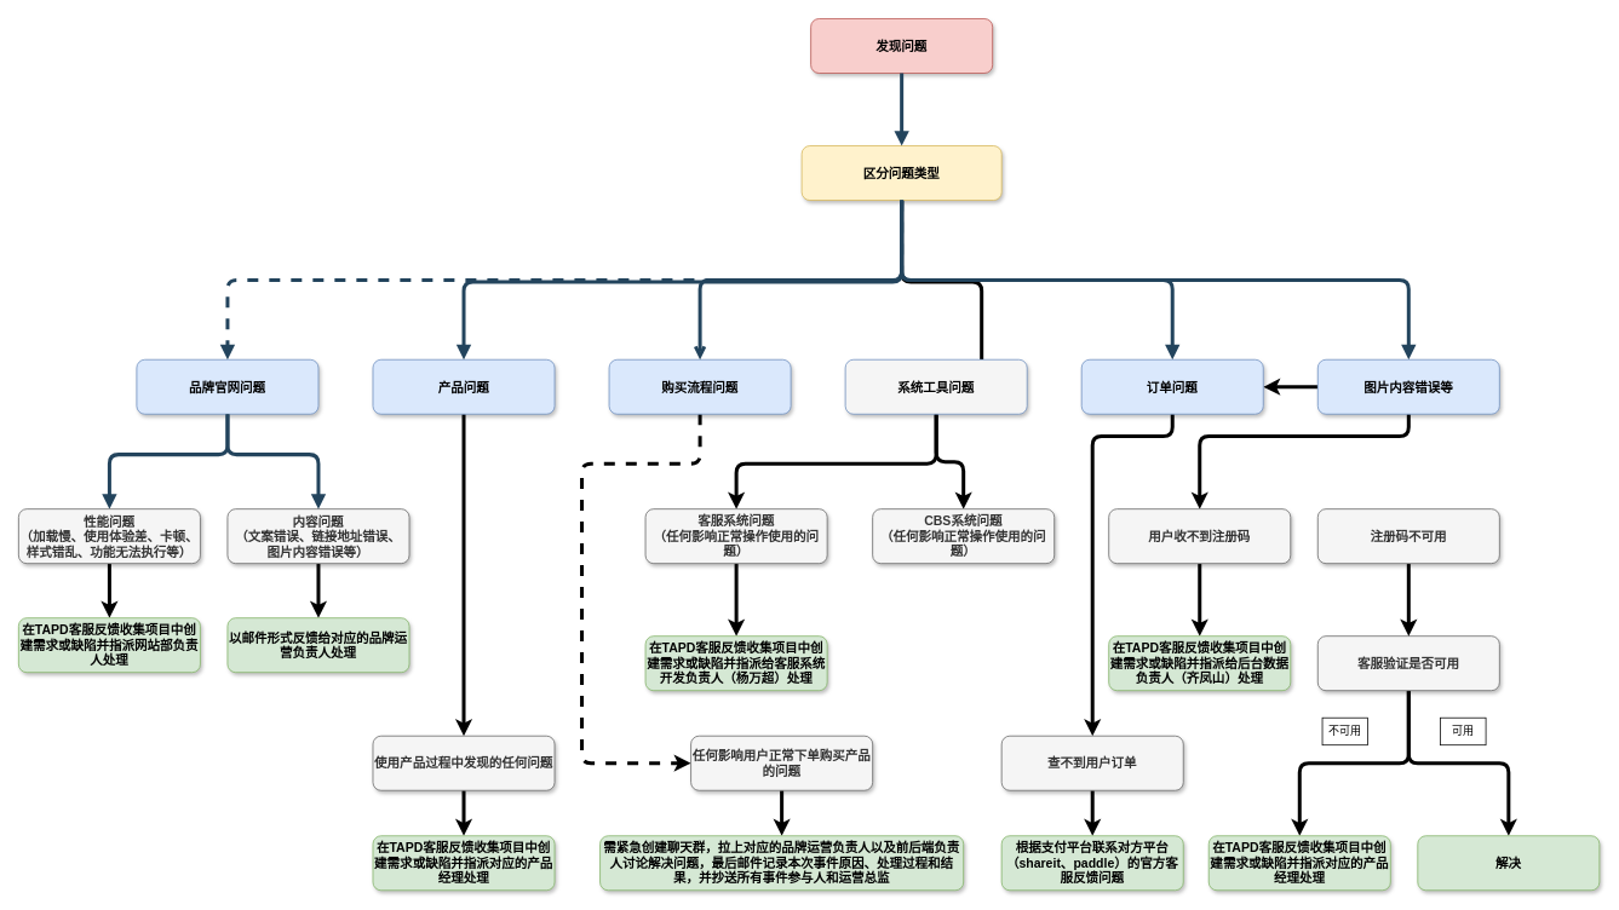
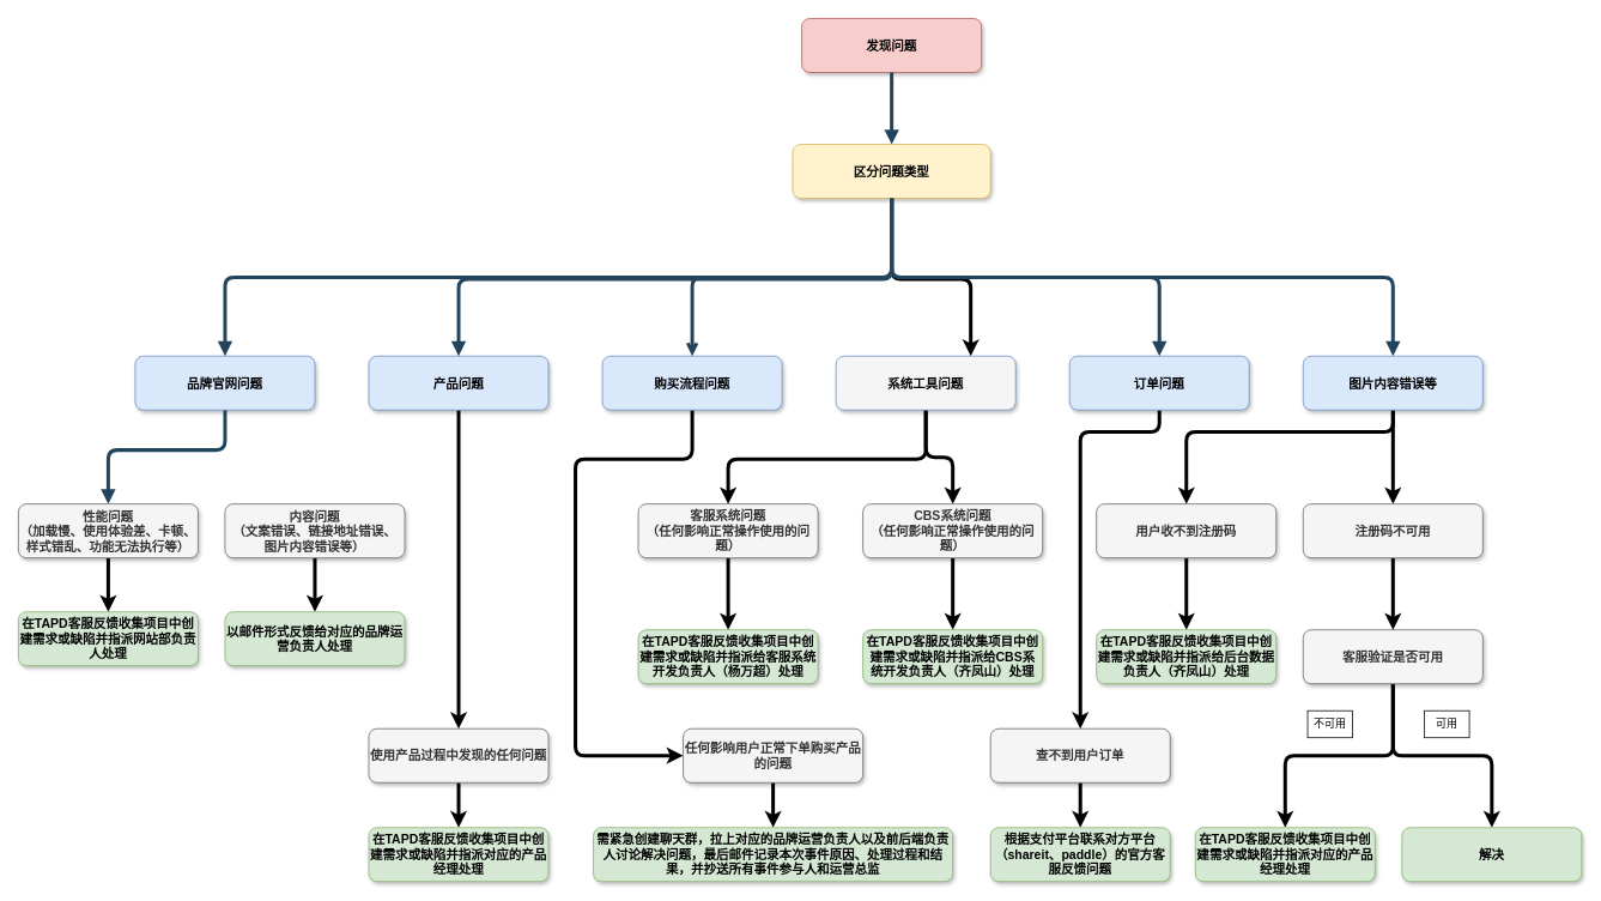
- <mxCell id="17" value="" style="edgeStyle=elbowEdgeStyle;elbow=vertical;strokeWidth=4;endArrow=block;endFill=1;fontStyle=1;strokeColor=#23445D;dashed=1;" parent="1" source="6" target="7" edge="1"><mxGeometry x="22" y="165.5" width="100" height="100" as="geometry"><mxPoint x="42" y="205.5" as="sourcePoint" /><mxPoint x="142" y="105.5" as="targetPoint" /></mxGeometry></mxCell>
+ <mxCell id="17" value="" style="edgeStyle=elbowEdgeStyle;elbow=vertical;strokeWidth=4;endArrow=block;endFill=1;fontStyle=1;strokeColor=#23445D;" parent="1" source="6" target="7" edge="1"><mxGeometry x="22" y="165.5" width="100" height="100" as="geometry"><mxPoint x="42" y="205.5" as="sourcePoint" /><mxPoint x="142" y="105.5" as="targetPoint" /></mxGeometry></mxCell>
- <mxCell id="3" style="edgeStyle=orthogonalEdgeStyle;rounded=1;orthogonalLoop=1;jettySize=auto;html=1;strokeWidth=4;exitX=0.5;exitY=1;exitDx=0;exitDy=0;endArrow=none;" parent="1" source="6" target="14" edge="1"><mxGeometry relative="1" as="geometry"><Array as="points"><mxPoint x="992" y="310" /><mxPoint x="1080" y="310" /></Array></mxGeometry></mxCell>
+ <mxCell id="3" style="edgeStyle=orthogonalEdgeStyle;rounded=1;orthogonalLoop=1;jettySize=auto;html=1;strokeWidth=4;exitX=0.5;exitY=1;exitDx=0;exitDy=0;" parent="1" source="6" target="14" edge="1"><mxGeometry relative="1" as="geometry"><Array as="points"><mxPoint x="992" y="310" /><mxPoint x="1080" y="310" /></Array></mxGeometry></mxCell>
- <mxCell id="19" style="edgeStyle=orthogonalEdgeStyle;rounded=1;orthogonalLoop=1;jettySize=auto;html=1;strokeWidth=4;" parent="1" source="21" target="43" edge="1"><mxGeometry relative="1" as="geometry" /></mxCell>
+ <mxCell id="19" style="edgeStyle=orthogonalEdgeStyle;rounded=1;orthogonalLoop=1;jettySize=auto;html=1;entryX=0.5;entryY=0;entryDx=0;entryDy=0;strokeWidth=4;" parent="1" source="21" target="55" edge="1"><mxGeometry relative="1" as="geometry" /></mxCell>
- <mxCell id="27" value="" style="edgeStyle=elbowEdgeStyle;elbow=vertical;strokeWidth=4;endArrow=block;endFill=1;fontStyle=1;strokeColor=#23445D;exitX=0.5;exitY=1;exitDx=0;exitDy=0;entryX=0.5;entryY=0;entryDx=0;entryDy=0;" parent="1" source="7" target="26" edge="1"><mxGeometry x="-498" y="285.5" width="100" height="100" as="geometry"><mxPoint x="272" y="465.5" as="sourcePoint" /><mxPoint x="130" y="530" as="targetPoint" /><Array as="points"><mxPoint x="330" y="500" /></Array></mxGeometry></mxCell>
- <mxCell id="10" style="edgeStyle=orthogonalEdgeStyle;rounded=1;orthogonalLoop=1;jettySize=auto;html=1;strokeWidth=4;dashed=1;" parent="1" source="11" target="34" edge="1"><mxGeometry relative="1" as="geometry"><Array as="points"><mxPoint x="770" y="510" /><mxPoint x="640" y="510" /></Array></mxGeometry></mxCell>
+ <mxCell id="10" style="edgeStyle=orthogonalEdgeStyle;rounded=1;orthogonalLoop=1;jettySize=auto;html=1;strokeWidth=4;" parent="1" source="11" target="34" edge="1"><mxGeometry relative="1" as="geometry"><Array as="points"><mxPoint x="770" y="510" /><mxPoint x="640" y="510" /></Array></mxGeometry></mxCell>
+ <mxCell id="38" style="edgeStyle=orthogonalEdgeStyle;rounded=0;orthogonalLoop=1;jettySize=auto;html=1;entryX=0.5;entryY=0;entryDx=0;entryDy=0;strokeWidth=4;" parent="1" source="39" target="41" edge="1"><mxGeometry relative="1" as="geometry" /></mxCell>
+ <mxCell id="41" value="在TAPD客服反馈收集项目中创建需求或缺陷并指派给CBS系&#10;统开发负责人（齐凤山）处理" style="rounded=1;fillColor=#d5e8d4;strokeColor=#82b366;shadow=1;fontStyle=1;fontSize=14;whiteSpace=wrap;" parent="1" vertex="1"><mxGeometry x="960" y="700" width="200" height="60" as="geometry" /></mxCell>
